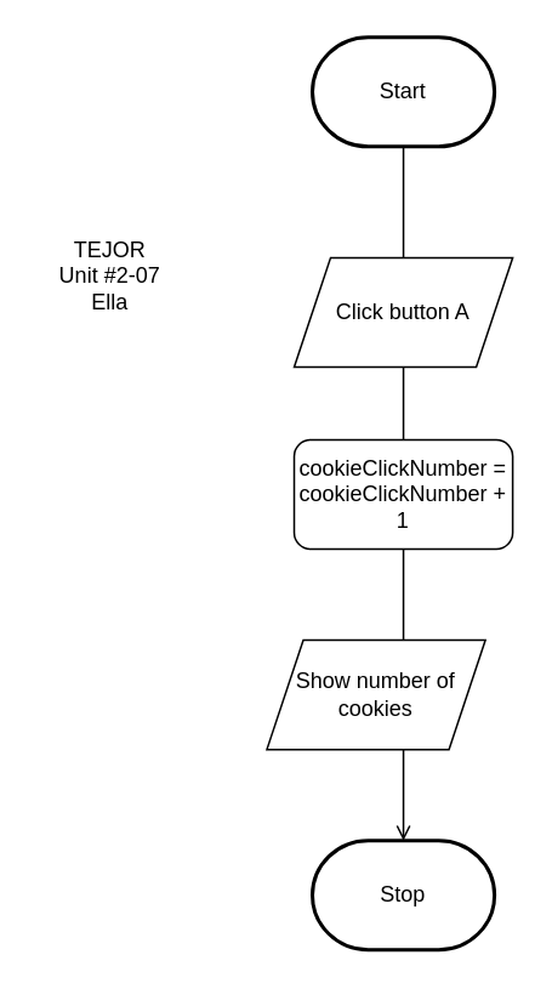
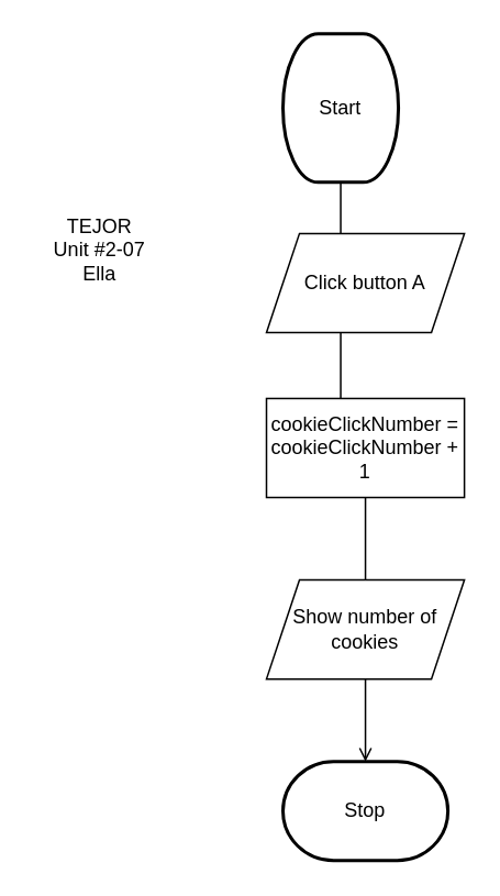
- <mxCell id="3" value="Start" style="strokeWidth=2;html=1;shape=mxgraph.flowchart.terminator;whiteSpace=wrap;" parent="1" vertex="1"><mxGeometry x="171" y="20" width="100" height="60" as="geometry" /></mxCell>
+ <mxCell id="3" value="Start" style="strokeWidth=2;html=1;shape=mxgraph.flowchart.terminator;whiteSpace=wrap;" parent="1" vertex="1"><mxGeometry x="171" y="20" width="70" height="90" as="geometry" /></mxCell>
- <mxCell id="6" value="cookieClickNumber = cookieClickNumber + 1" style="rounded=1;whiteSpace=wrap;html=1;" vertex="1" parent="1"><mxGeometry x="161" y="241" width="120" height="60" as="geometry" /></mxCell>
+ <mxCell id="6" value="cookieClickNumber = cookieClickNumber + 1" style="whiteSpace=wrap;html=1;rounded=0;" vertex="1" parent="1"><mxGeometry x="161" y="241" width="120" height="60" as="geometry" /></mxCell>
- <mxCell id="7" value="Show number of cookies" style="shape=parallelogram;perimeter=parallelogramPerimeter;whiteSpace=wrap;html=1;fixedSize=1;" vertex="1" parent="1"><mxGeometry x="146" y="351" width="120" height="60" as="geometry" /></mxCell>
+ <mxCell id="7" value="Show number of cookies" style="shape=parallelogram;perimeter=parallelogramPerimeter;whiteSpace=wrap;html=1;fixedSize=1;" vertex="1" parent="1"><mxGeometry x="161" y="351" width="120" height="60" as="geometry" /></mxCell>
